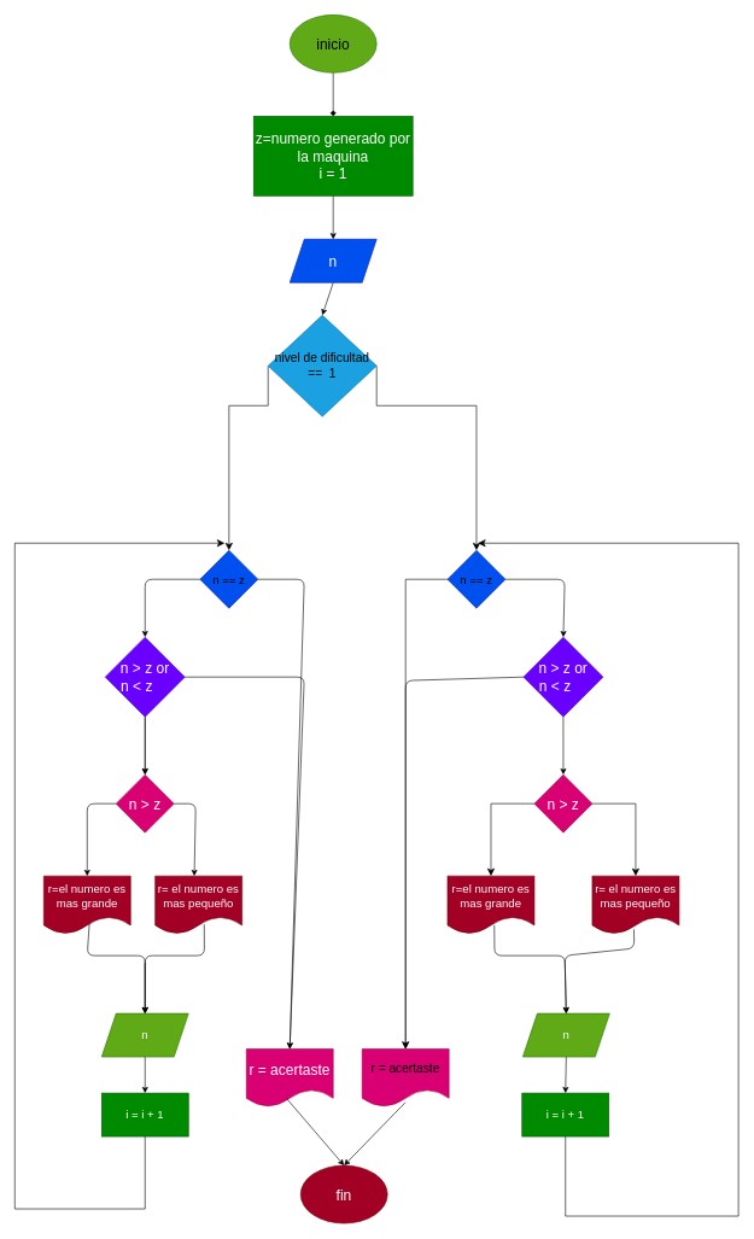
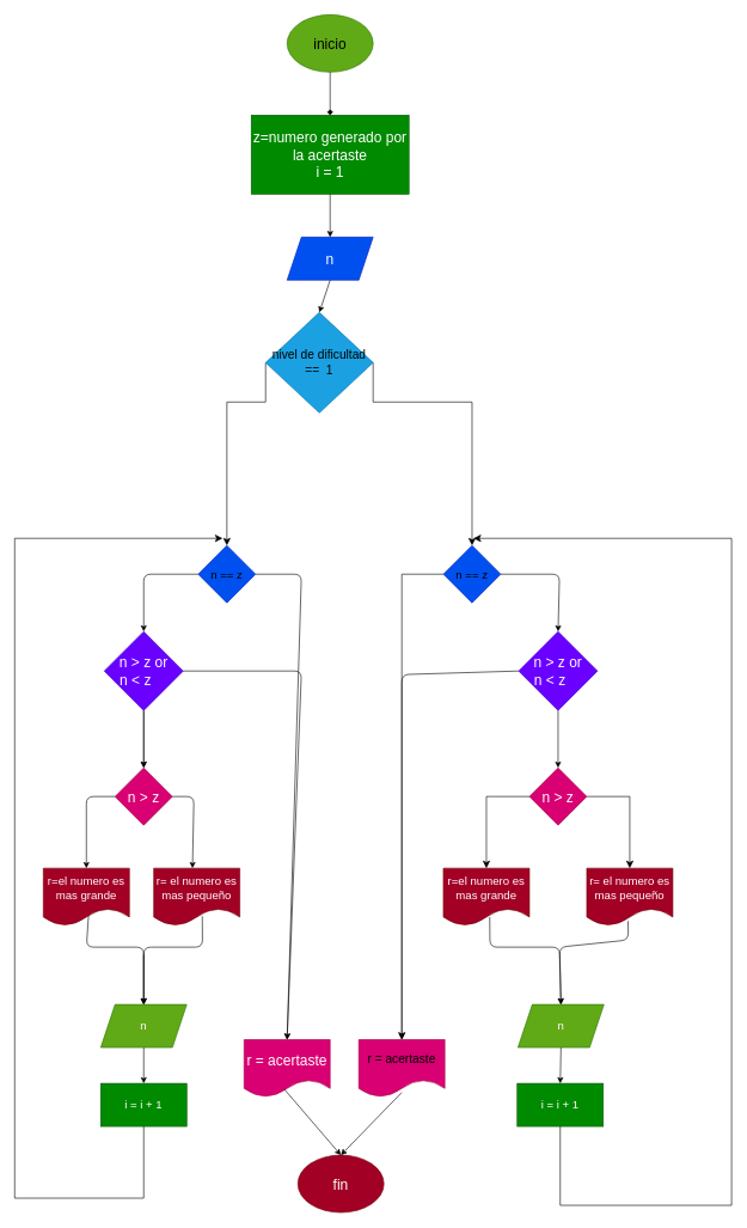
- <mxCell id="7" value="z=numero generado por la maquina&lt;br&gt;i = 1" style="whiteSpace=wrap;html=1;fontSize=20;fillColor=#008a00;fontColor=#ffffff;strokeColor=#005700;" parent="1" vertex="1"><mxGeometry x="350" y="160" width="220" height="110" as="geometry" /></mxCell>
+ <mxCell id="7" value="z=numero generado por la acertaste&lt;br&gt;i = 1" style="whiteSpace=wrap;html=1;fontSize=20;fillColor=#008a00;fontColor=#ffffff;strokeColor=#005700;" parent="1" vertex="1"><mxGeometry x="350" y="160" width="220" height="110" as="geometry" /></mxCell>
